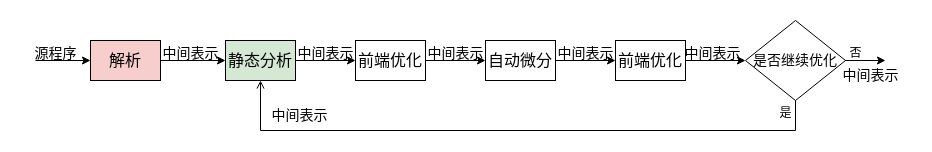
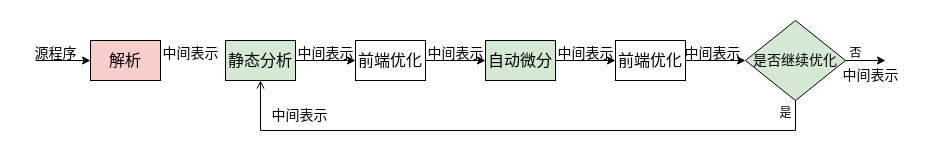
- <mxCell id="8" value="" style="endArrow=classic;html=1;rounded=0;" edge="1" parent="1" source="11" target="9"><mxGeometry width="50" height="50" relative="1" as="geometry"><mxPoint x="35" y="60" as="sourcePoint" /><mxPoint x="375" y="60" as="targetPoint" /></mxGeometry></mxCell>
- <mxCell id="14" value="自动微分" style="rounded=0;whiteSpace=wrap;html=1;fontSize=16;" vertex="1" parent="1"><mxGeometry x="485" y="40" width="70" height="40" as="geometry" /></mxCell>
+ <mxCell id="14" value="自动微分" style="rounded=0;whiteSpace=wrap;html=1;fontSize=16;fillColor=#d5e8d4;" vertex="1" parent="1"><mxGeometry x="485" y="40" width="70" height="40" as="geometry" /></mxCell>
- <mxCell id="20" value="&lt;font style=&quot;font-size: 14px;&quot;&gt;是否&lt;font style=&quot;&quot;&gt;继续&lt;/font&gt;优化&lt;/font&gt;" style="rhombus;whiteSpace=wrap;html=1;" vertex="1" parent="1"><mxGeometry x="745" y="20" width="100" height="80" as="geometry" /></mxCell>
+ <mxCell id="20" value="&lt;font style=&quot;font-size: 14px;&quot;&gt;是否&lt;font style=&quot;&quot;&gt;继续&lt;/font&gt;优化&lt;/font&gt;" style="rhombus;whiteSpace=wrap;html=1;fillColor=#d5e8d4;" vertex="1" parent="1"><mxGeometry x="745" y="20" width="100" height="80" as="geometry" /></mxCell>
